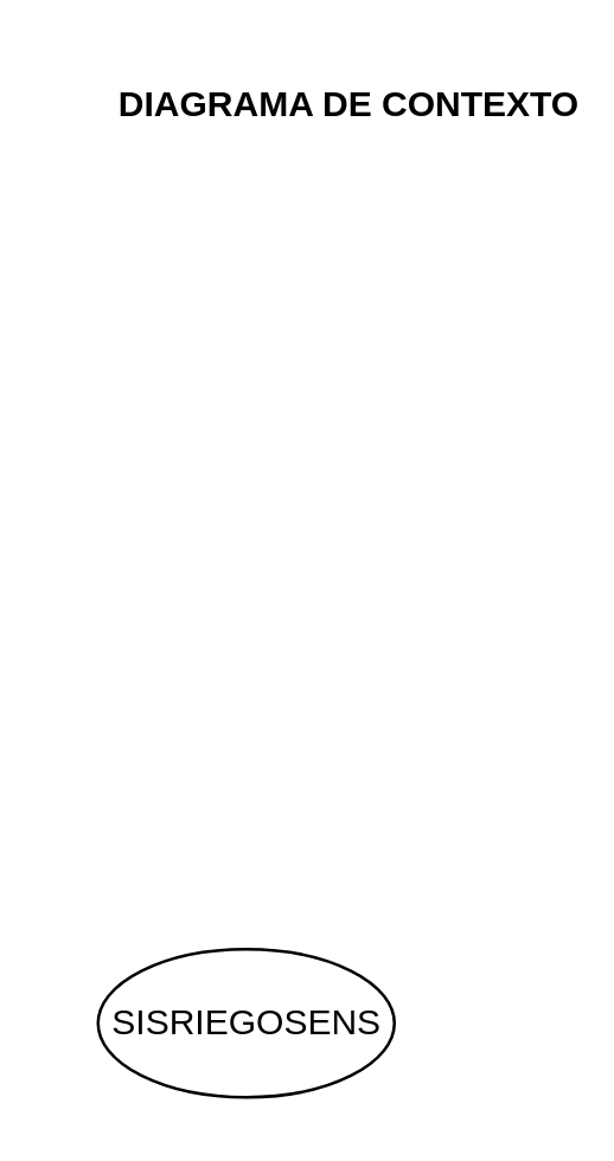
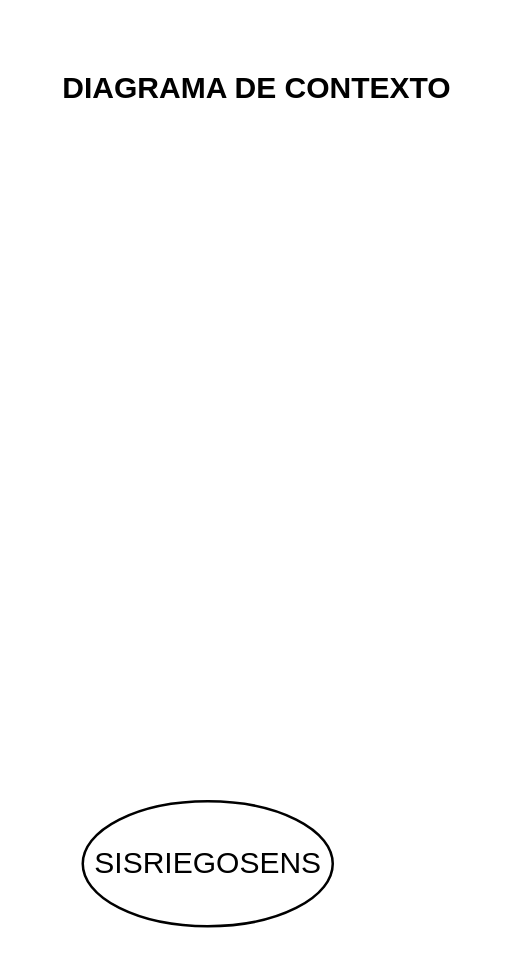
- <mxCell id="2" value="&lt;b&gt;DIAGRAMA DE CONTEXTO&lt;/b&gt;" style="text;html=1;align=center;verticalAlign=middle;whiteSpace=wrap;rounded=0;" vertex="1" parent="1"><mxGeometry x="35" y="20" width="165" height="30" as="geometry" /></mxCell>
+ <mxCell id="2" value="&lt;b&gt;DIAGRAMA DE CONTEXTO&lt;/b&gt;" style="text;html=1;align=center;verticalAlign=middle;whiteSpace=wrap;rounded=0;" vertex="1" parent="1"><mxGeometry x="20" y="20" width="165" height="30" as="geometry" /></mxCell>
